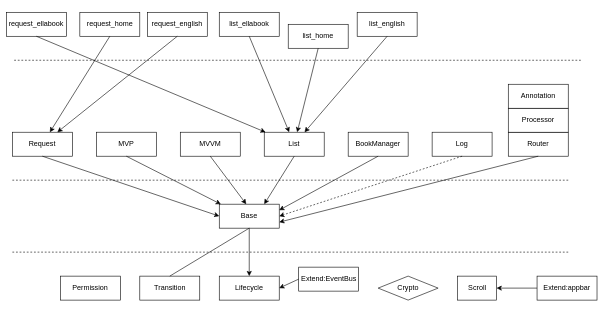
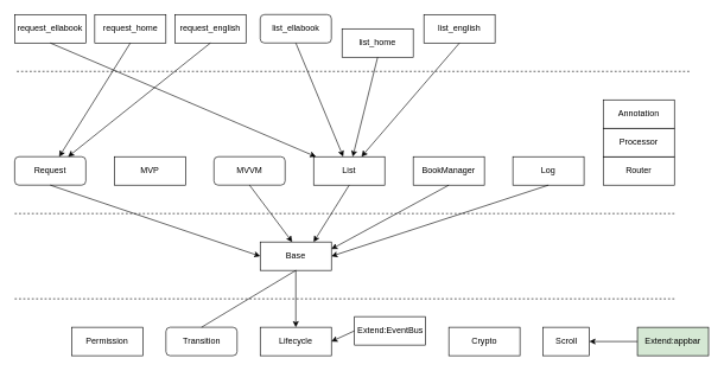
- <mxCell id="30" value="request_ellabook&lt;br&gt;" style="rounded=0;whiteSpace=wrap;html=1;" vertex="1" parent="1"><mxGeometry x="10" y="20" width="100" height="40" as="geometry" /></mxCell>
+ <mxCell id="30" value="request_ellabook&lt;br&gt;" style="rounded=0;whiteSpace=wrap;html=1;" vertex="1" parent="1"><mxGeometry y="20" width="100" height="40" as="geometry" x="20" /></mxCell>
- <mxCell id="36" value="list_ellabook&lt;br&gt;" style="rounded=0;whiteSpace=wrap;html=1;" vertex="1" parent="1"><mxGeometry x="365" y="20" width="100" height="40" as="geometry" /></mxCell>
+ <mxCell id="36" value="list_ellabook&lt;br&gt;" style="whiteSpace=wrap;html=1;rounded=1;" vertex="1" parent="1"><mxGeometry x="365" y="20" width="100" height="40" as="geometry" /></mxCell>
- <mxCell id="10" value="Request&lt;br&gt;" style="rounded=0;whiteSpace=wrap;html=1;" vertex="1" parent="1"><mxGeometry y="220" width="100" height="40" as="geometry" x="20" /></mxCell>
+ <mxCell id="10" value="Request&lt;br&gt;" style="whiteSpace=wrap;html=1;rounded=1;" vertex="1" parent="1"><mxGeometry y="220" width="100" height="40" as="geometry" x="20" /></mxCell>
- <mxCell id="9" value="MVVM" style="rounded=0;whiteSpace=wrap;html=1;" vertex="1" parent="1"><mxGeometry x="300" y="220" width="100" height="40" as="geometry" /></mxCell>
+ <mxCell id="9" value="MVVM" style="whiteSpace=wrap;html=1;rounded=1;" vertex="1" parent="1"><mxGeometry x="300" y="220" width="100" height="40" as="geometry" /></mxCell>
- <mxCell id="20" value="" style="endArrow=classic;html=1;exitX=0.5;exitY=1;exitDx=0;exitDy=0;entryX=0.026;entryY=0;entryDx=0;entryDy=0;entryPerimeter=0;" edge="1" parent="1" source="8" target="6"><mxGeometry width="50" height="50" relative="1" as="geometry"><mxPoint x="30" y="570" as="sourcePoint" /><mxPoint x="80" y="520" as="targetPoint" /></mxGeometry></mxCell>
- <mxCell id="23" value="" style="endArrow=classic;html=1;exitX=0.5;exitY=1;exitDx=0;exitDy=0;entryX=1;entryY=0.5;entryDx=0;entryDy=0;dashed=1;" edge="1" parent="1" source="15" target="6"><mxGeometry width="50" height="50" relative="1" as="geometry"><mxPoint x="30" y="570" as="sourcePoint" /><mxPoint x="80" y="520" as="targetPoint" /></mxGeometry></mxCell>
+ <mxCell id="23" value="" style="endArrow=classic;html=1;exitX=0.5;exitY=1;exitDx=0;exitDy=0;entryX=1;entryY=0.5;entryDx=0;entryDy=0;" edge="1" parent="1" source="15" target="6"><mxGeometry width="50" height="50" relative="1" as="geometry"><mxPoint x="30" y="570" as="sourcePoint" /><mxPoint x="80" y="520" as="targetPoint" /></mxGeometry></mxCell>
- <mxCell id="42" value="" style="endArrow=classic;html=1;exitX=0.5;exitY=1;exitDx=0;exitDy=0;entryX=1;entryY=0.75;entryDx=0;entryDy=0;" edge="1" parent="1" source="26" target="6"><mxGeometry width="50" height="50" relative="1" as="geometry"><mxPoint x="30" y="570" as="sourcePoint" /><mxPoint x="80" y="520" as="targetPoint" /></mxGeometry></mxCell>
- <mxCell id="2" value="Transition" style="rounded=0;whiteSpace=wrap;html=1;" vertex="1" parent="1"><mxGeometry x="232.5" y="460" width="100" height="40" as="geometry" /></mxCell>
+ <mxCell id="2" value="Transition" style="whiteSpace=wrap;html=1;rounded=1;" vertex="1" parent="1"><mxGeometry x="232.5" y="460" width="100" height="40" as="geometry" /></mxCell>
- <mxCell id="4" value="Crypto" style="rhombus;whiteSpace=wrap;html=1;" vertex="1" parent="1"><mxGeometry x="630" y="460" width="100" height="40" as="geometry" /></mxCell>
+ <mxCell id="4" value="Crypto" style="rounded=0;whiteSpace=wrap;html=1;" vertex="1" parent="1"><mxGeometry x="630" y="460" width="100" height="40" as="geometry" /></mxCell>
- <mxCell id="43" value="Extend:appbar" style="rounded=0;whiteSpace=wrap;html=1;" vertex="1" parent="1"><mxGeometry x="895" y="460" width="100" height="40" as="geometry" /></mxCell>
+ <mxCell id="43" value="Extend:appbar" style="rounded=0;whiteSpace=wrap;html=1;fillColor=#d5e8d4;" vertex="1" parent="1"><mxGeometry x="895" y="460" width="100" height="40" as="geometry" /></mxCell>
